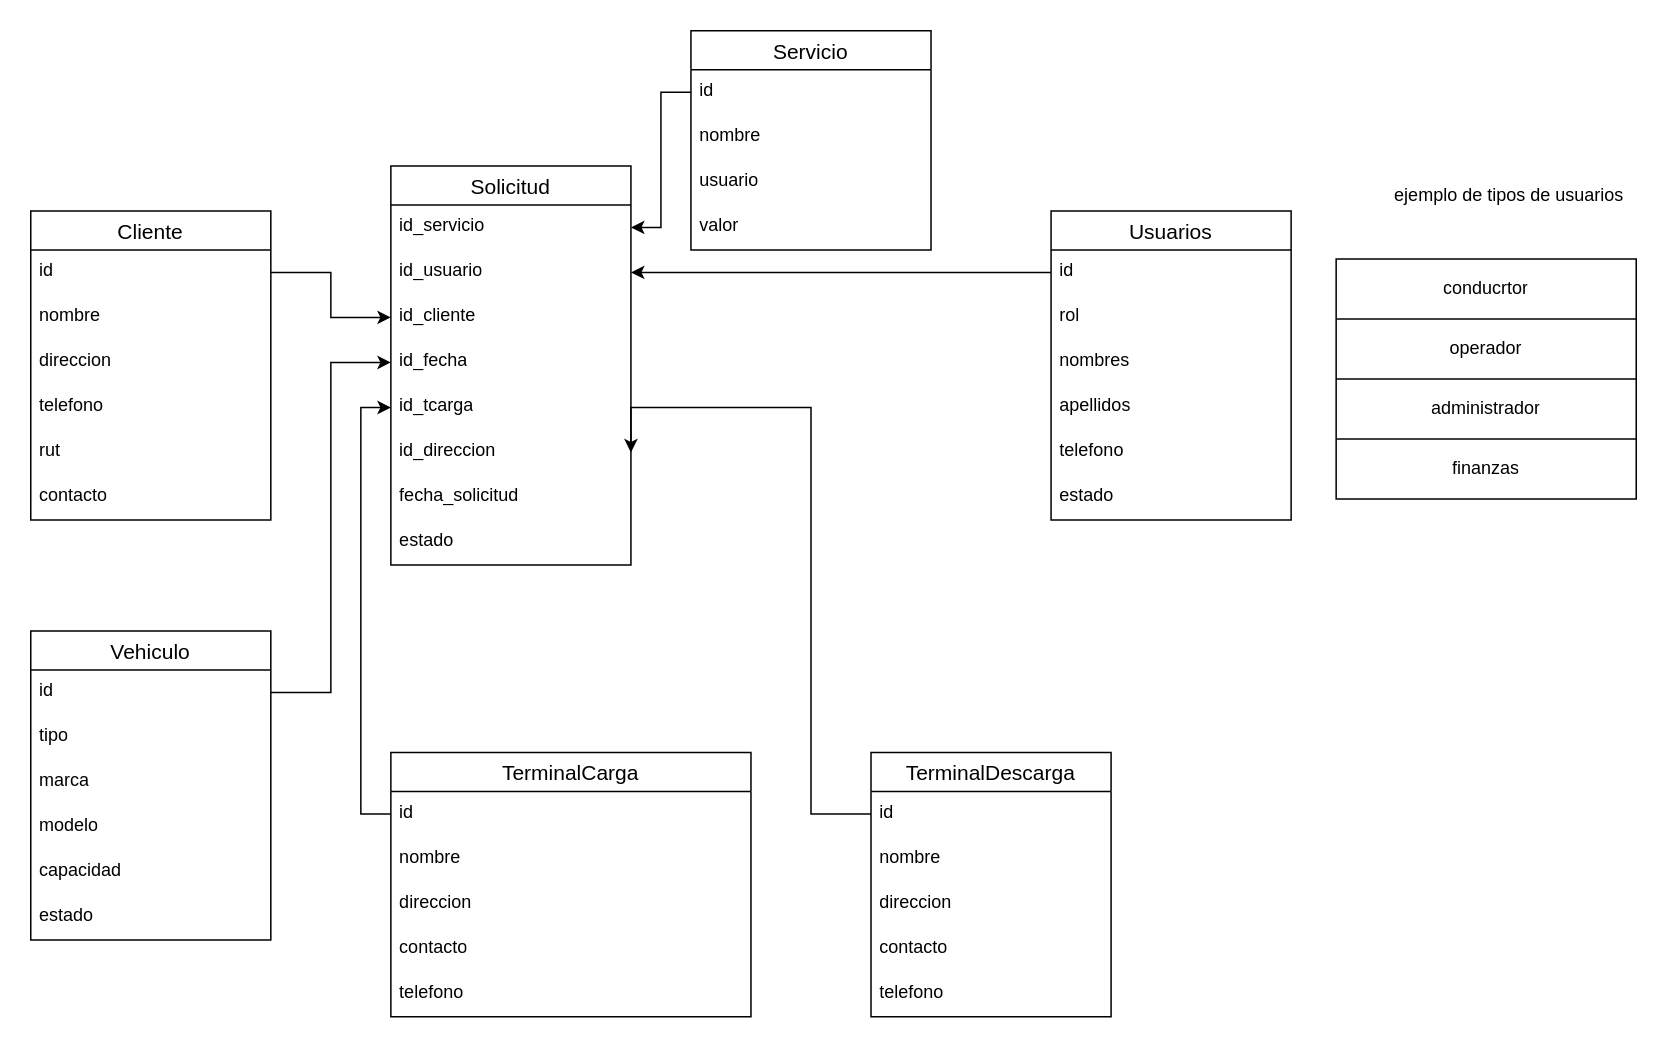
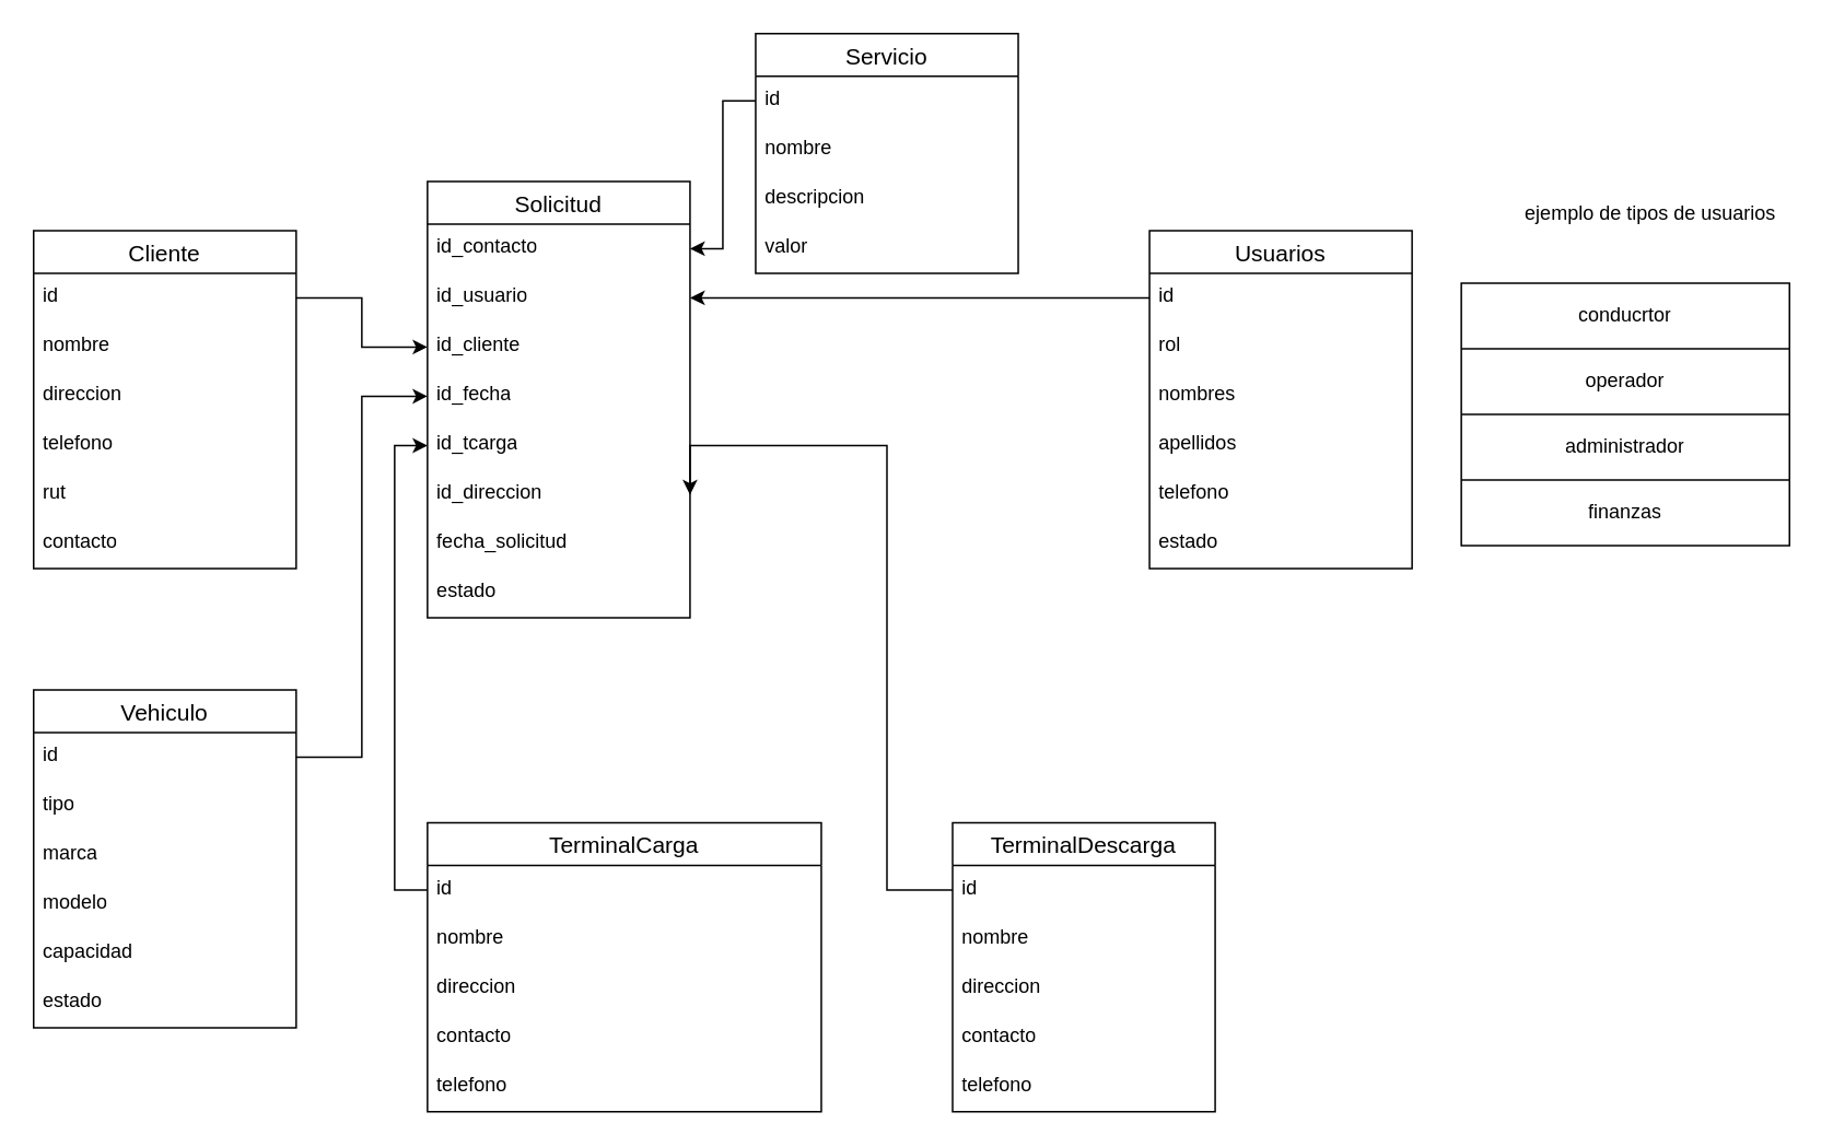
- <mxCell id="57" value="usuario" style="text;strokeColor=none;fillColor=none;spacingLeft=4;spacingRight=4;overflow=hidden;rotatable=0;points=[[0,0.5],[1,0.5]];portConstraint=eastwest;fontSize=12;whiteSpace=wrap;html=1;" vertex="1" parent="54"><mxGeometry y="86" width="160" height="30" as="geometry" /></mxCell>
+ <mxCell id="57" value="descripcion" style="text;strokeColor=none;fillColor=none;spacingLeft=4;spacingRight=4;overflow=hidden;rotatable=0;points=[[0,0.5],[1,0.5]];portConstraint=eastwest;fontSize=12;whiteSpace=wrap;html=1;" vertex="1" parent="54"><mxGeometry y="86" width="160" height="30" as="geometry" /></mxCell>
- <mxCell id="46" value="id_servicio" style="text;strokeColor=none;fillColor=none;spacingLeft=4;spacingRight=4;overflow=hidden;rotatable=0;points=[[0,0.5],[1,0.5]];portConstraint=eastwest;fontSize=12;whiteSpace=wrap;html=1;" vertex="1" parent="45"><mxGeometry y="26" width="160" height="30" as="geometry" /></mxCell>
+ <mxCell id="46" value="id_contacto" style="text;strokeColor=none;fillColor=none;spacingLeft=4;spacingRight=4;overflow=hidden;rotatable=0;points=[[0,0.5],[1,0.5]];portConstraint=eastwest;fontSize=12;whiteSpace=wrap;html=1;" vertex="1" parent="45"><mxGeometry y="26" width="160" height="30" as="geometry" /></mxCell>
